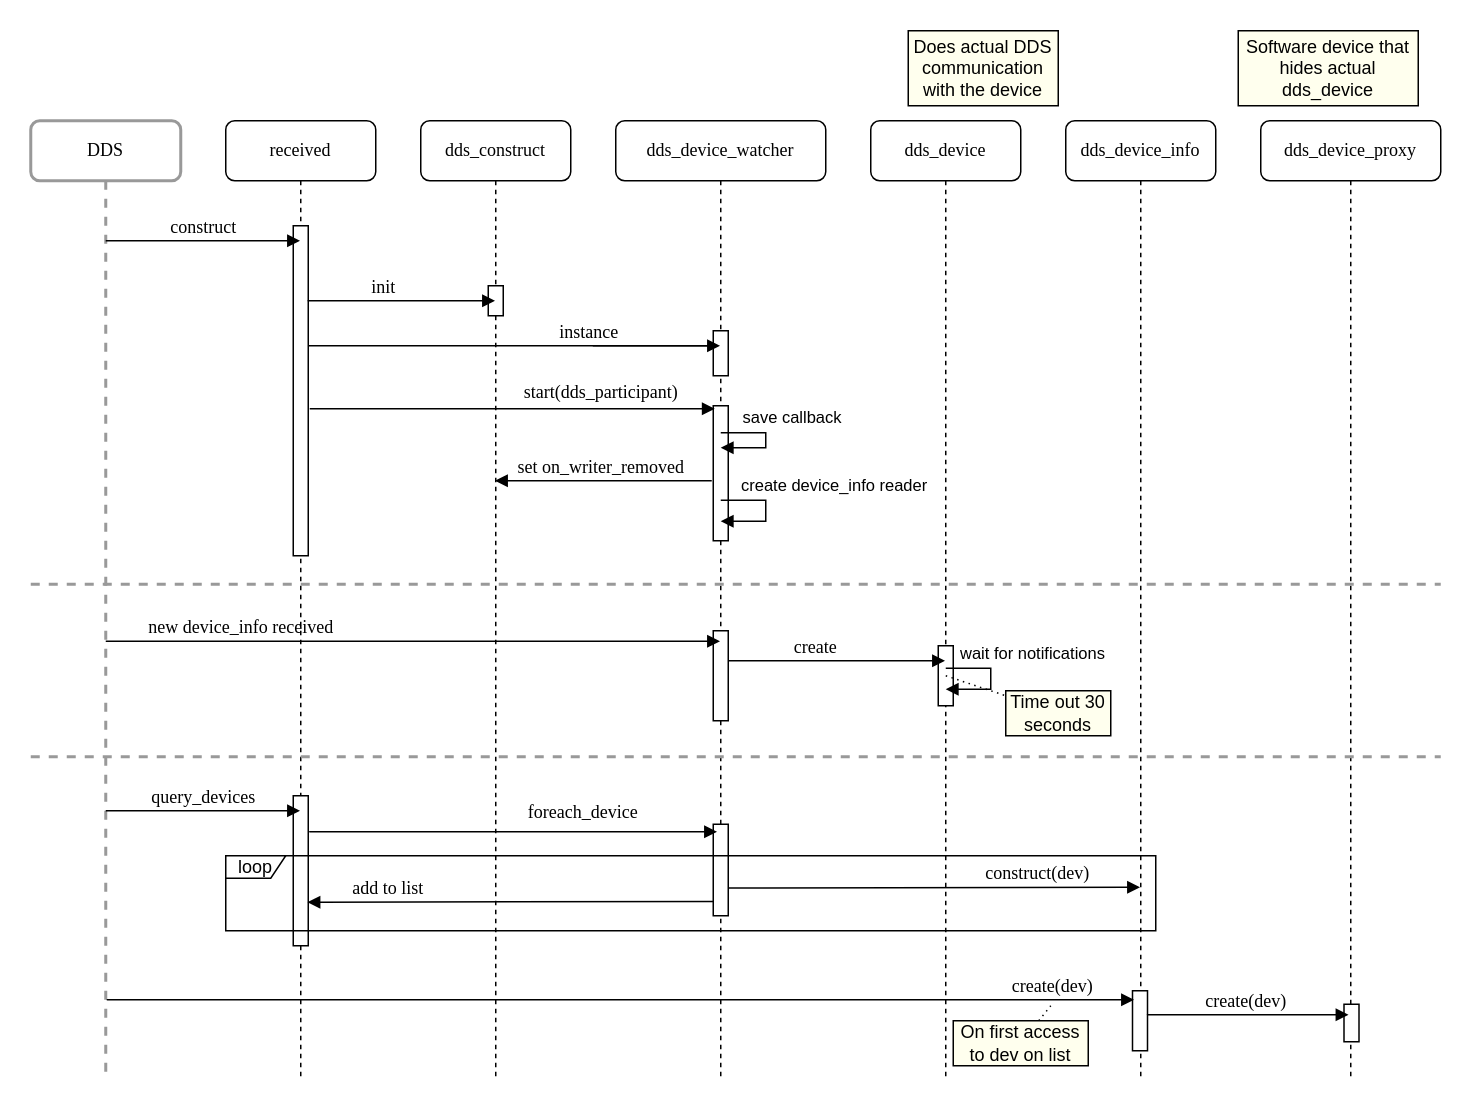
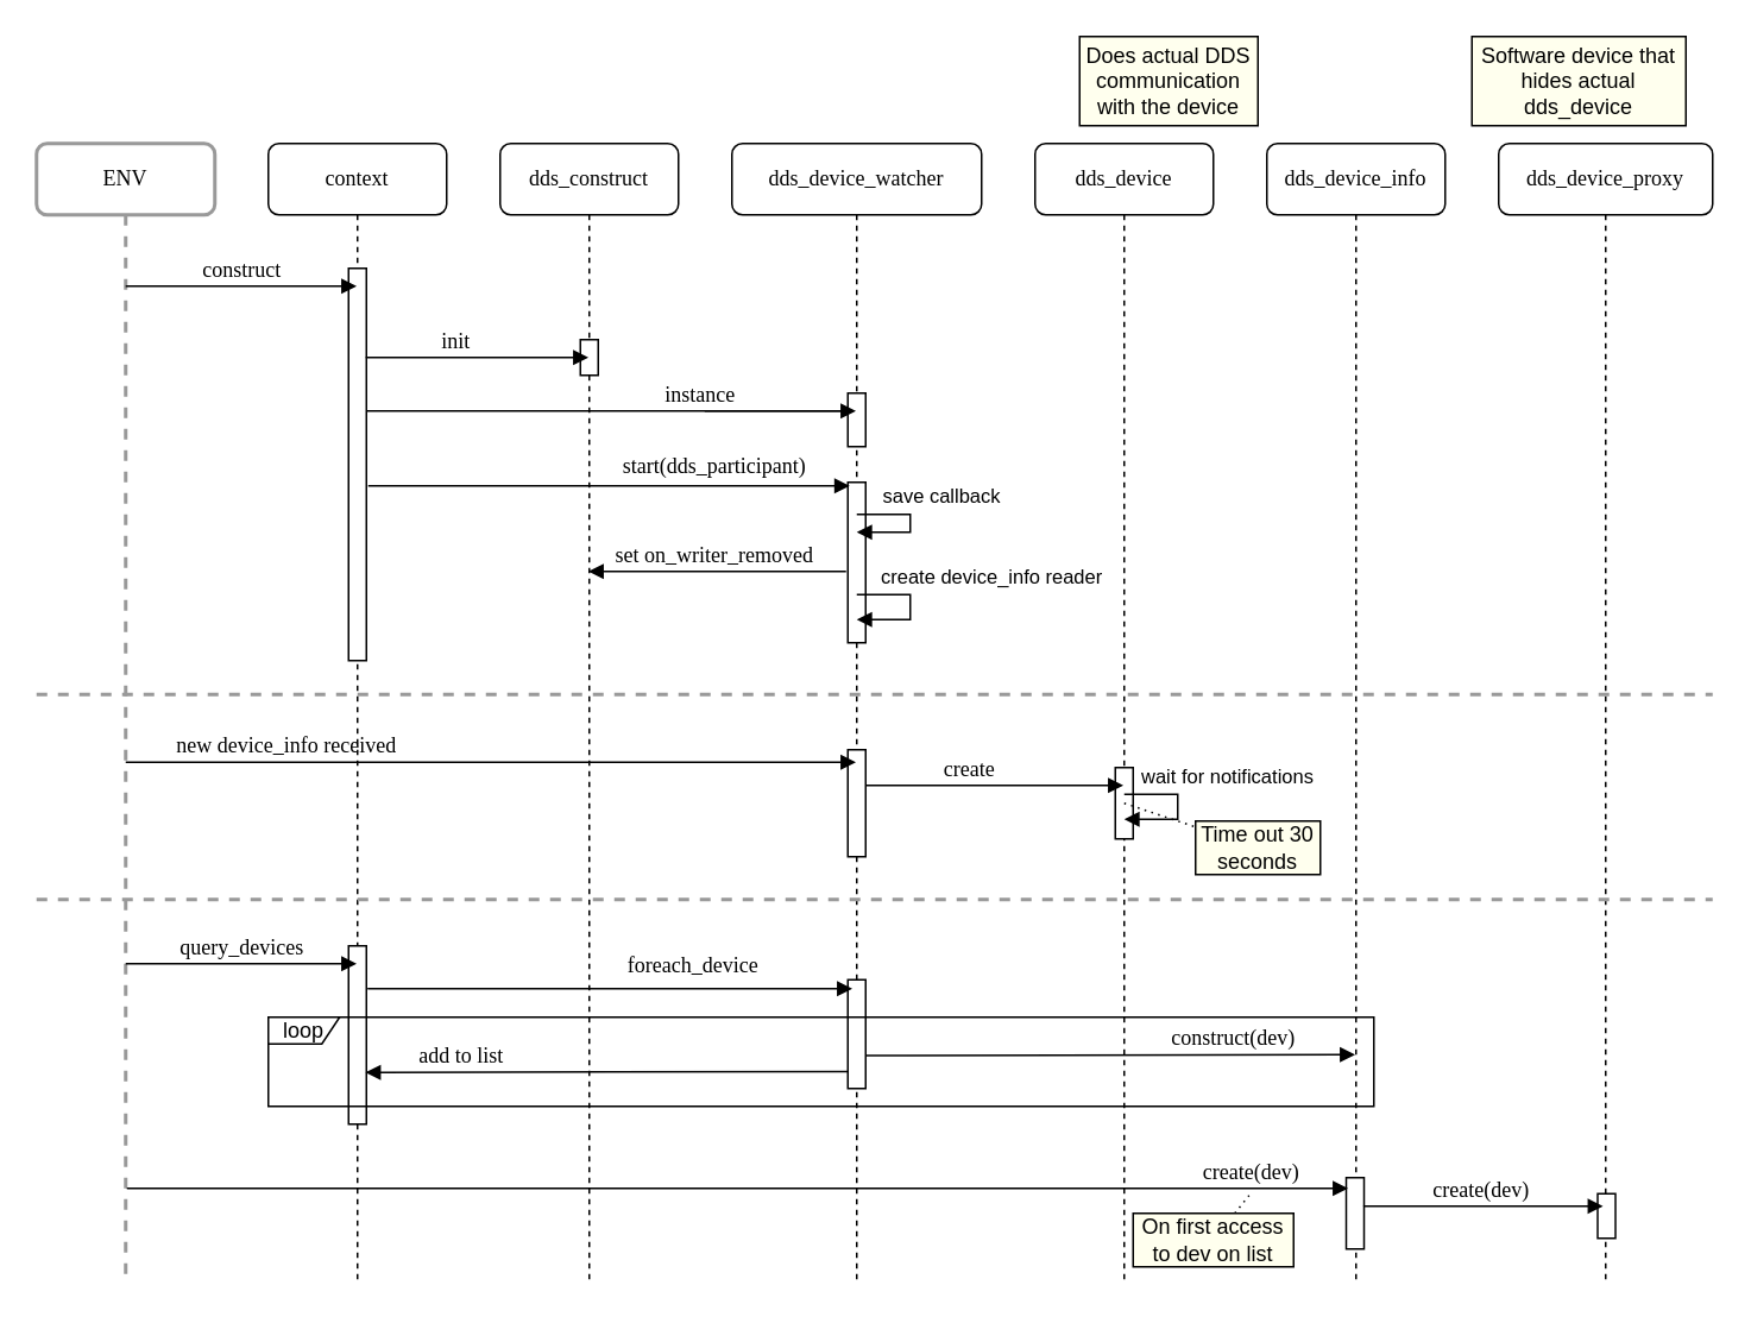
- <mxCell id="22" value="DDS" style="shape=umlLifeline;perimeter=lifelinePerimeter;whiteSpace=wrap;html=1;container=1;collapsible=0;recursiveResize=0;outlineConnect=0;rounded=1;shadow=0;comic=0;labelBackgroundColor=none;strokeWidth=2;fontFamily=Verdana;fontSize=12;align=center;perimeterSpacing=0;glass=0;sketch=0;strokeColor=#999999;" parent="1" vertex="1"><mxGeometry x="20" y="80" width="100" height="640" as="geometry" /></mxCell>
+ <mxCell id="22" value="ENV" style="shape=umlLifeline;perimeter=lifelinePerimeter;whiteSpace=wrap;html=1;container=1;collapsible=0;recursiveResize=0;outlineConnect=0;rounded=1;shadow=0;comic=0;labelBackgroundColor=none;strokeWidth=2;fontFamily=Verdana;fontSize=12;align=center;perimeterSpacing=0;glass=0;sketch=0;strokeColor=#999999;" parent="1" vertex="1"><mxGeometry x="20" y="80" width="100" height="640" as="geometry" /></mxCell>
- <mxCell id="7" value="received" style="shape=umlLifeline;perimeter=lifelinePerimeter;whiteSpace=wrap;html=1;container=1;collapsible=0;recursiveResize=0;outlineConnect=0;rounded=1;shadow=0;comic=0;labelBackgroundColor=none;strokeWidth=1;fontFamily=Verdana;fontSize=12;align=center;" parent="1" vertex="1"><mxGeometry x="150" y="80" width="100" height="640" as="geometry" /></mxCell>
+ <mxCell id="7" value="context" style="shape=umlLifeline;perimeter=lifelinePerimeter;whiteSpace=wrap;html=1;container=1;collapsible=0;recursiveResize=0;outlineConnect=0;rounded=1;shadow=0;comic=0;labelBackgroundColor=none;strokeWidth=1;fontFamily=Verdana;fontSize=12;align=center;" parent="1" vertex="1"><mxGeometry x="150" y="80" width="100" height="640" as="geometry" /></mxCell>
